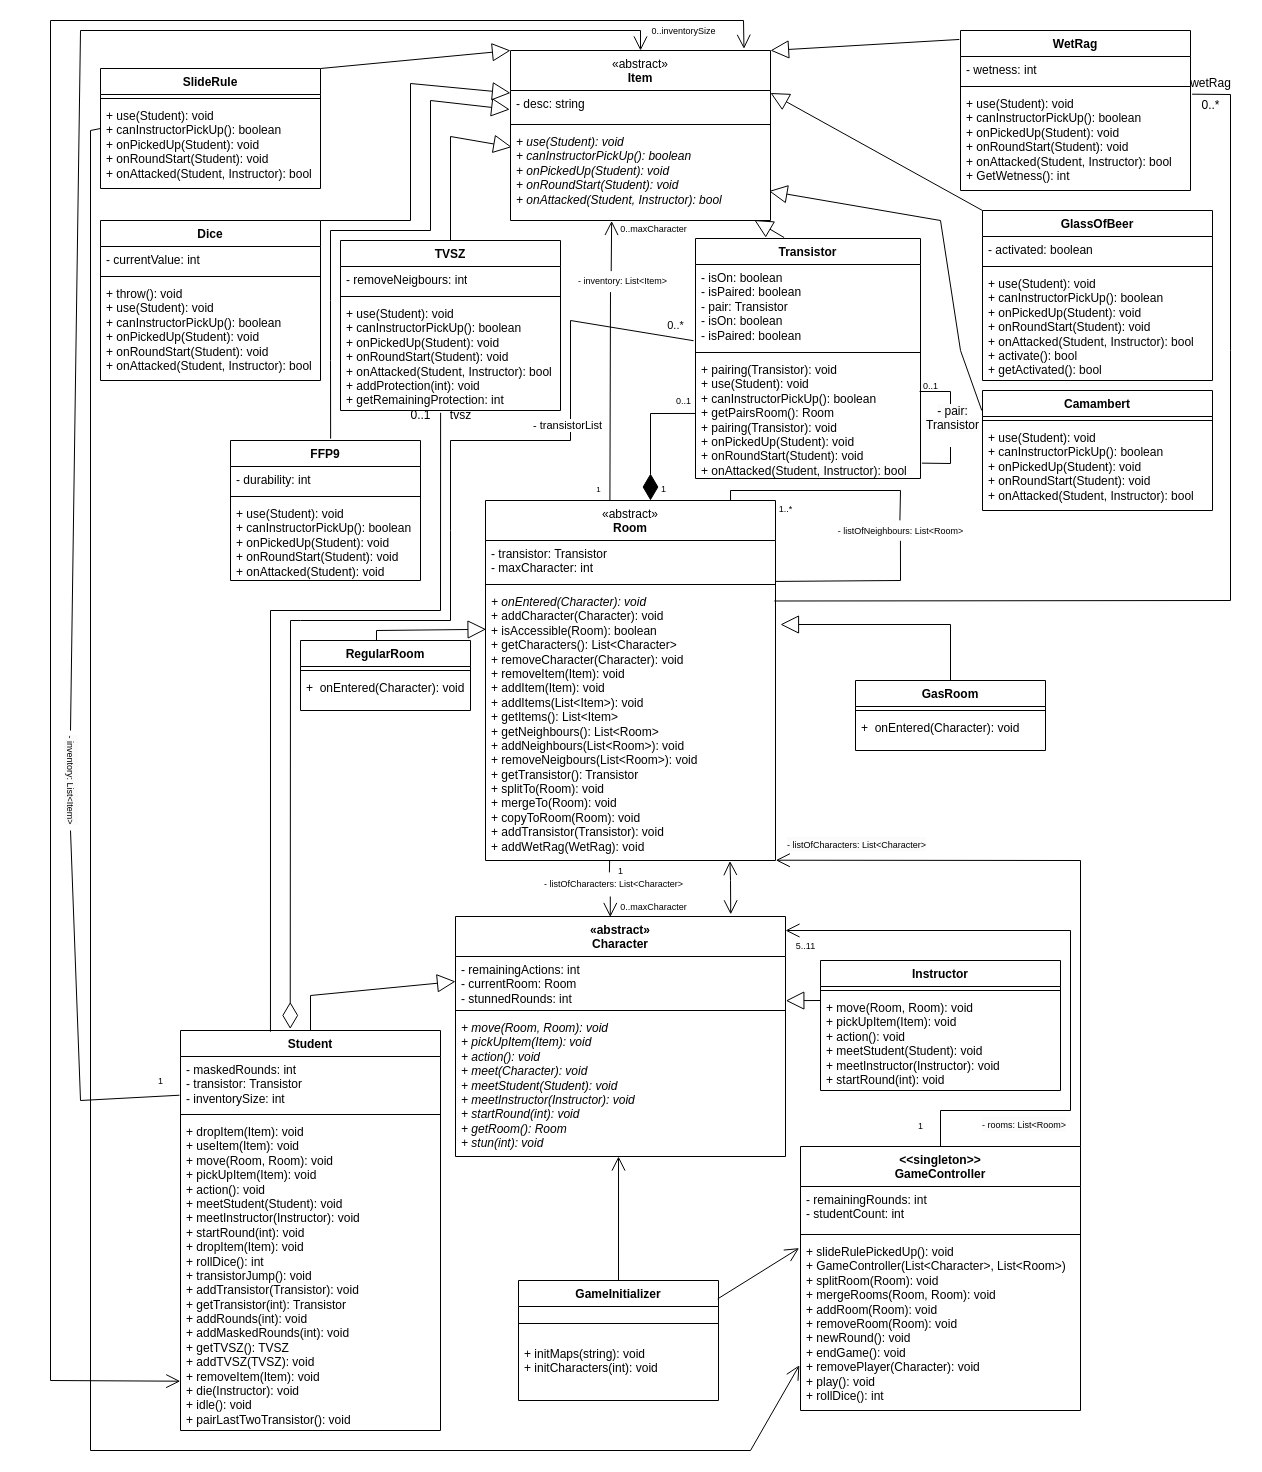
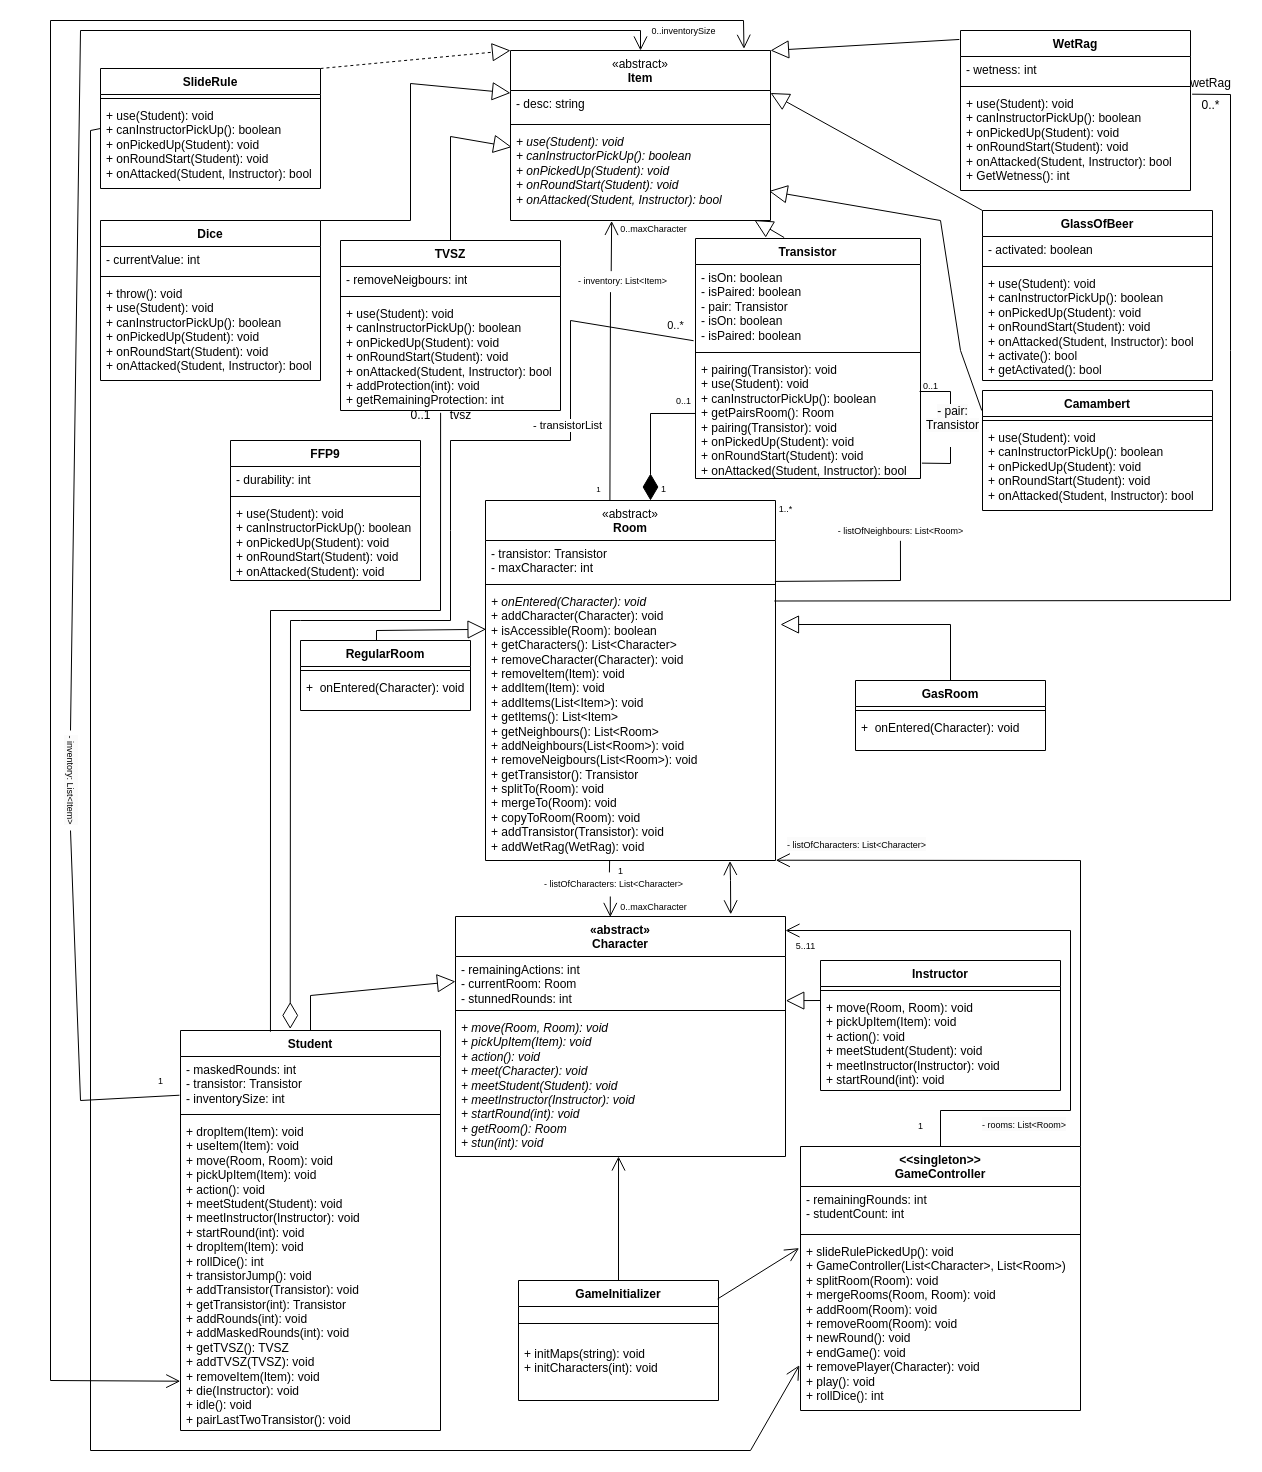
- <mxCell id="37" value="" style="endArrow=block;endSize=16;endFill=0;html=1;rounded=0;entryX=0;entryY=0;entryDx=0;entryDy=0;exitX=1;exitY=0;exitDx=0;exitDy=0;" parent="1" source="25" target="2" edge="1"><mxGeometry x="0.009" y="7" width="160" relative="1" as="geometry"><mxPoint x="120" y="149" as="sourcePoint" /><mxPoint x="360" y="-10" as="targetPoint" /><Array as="points" /><mxPoint as="offset" /></mxGeometry></mxCell>
+ <mxCell id="37" value="" style="endArrow=block;endSize=16;endFill=0;html=1;rounded=0;entryX=0;entryY=0;entryDx=0;entryDy=0;exitX=1;exitY=0;exitDx=0;exitDy=0;dashed=1;" parent="1" source="25" target="2" edge="1"><mxGeometry x="0.009" y="7" width="160" relative="1" as="geometry"><mxPoint x="120" y="149" as="sourcePoint" /><mxPoint x="360" y="-10" as="targetPoint" /><Array as="points" /><mxPoint as="offset" /></mxGeometry></mxCell>
- <mxCell id="34" value="" style="endArrow=block;endSize=16;endFill=0;html=1;rounded=0;entryX=-0.003;entryY=0.632;entryDx=0;entryDy=0;exitX=0.527;exitY=-0.013;exitDx=0;exitDy=0;exitPerimeter=0;entryPerimeter=0;" parent="1" source="21" target="3" edge="1"><mxGeometry x="0.053" width="160" relative="1" as="geometry"><mxPoint x="240" y="261" as="sourcePoint" /><mxPoint x="0" y="90" as="targetPoint" /><Array as="points"><mxPoint x="330" y="360" /><mxPoint x="330" y="300" /><mxPoint x="330" y="230" /><mxPoint x="430" y="230" /><mxPoint x="430" y="100" /></Array><mxPoint as="offset" /></mxGeometry></mxCell>
- <mxCell id="84" value="" style="endArrow=none;html=1;rounded=0;exitX=0.845;exitY=0;exitDx=0;exitDy=0;exitPerimeter=0;entryX=0.49;entryY=-0.007;entryDx=0;entryDy=0;entryPerimeter=0;" parent="1" source="58" target="81" edge="1"><mxGeometry width="50" height="50" relative="1" as="geometry"><mxPoint x="730" y="450" as="sourcePoint" /><mxPoint x="840" y="490" as="targetPoint" /><Array as="points"><mxPoint x="730" y="490" /><mxPoint x="900" y="490" /></Array></mxGeometry></mxCell>
